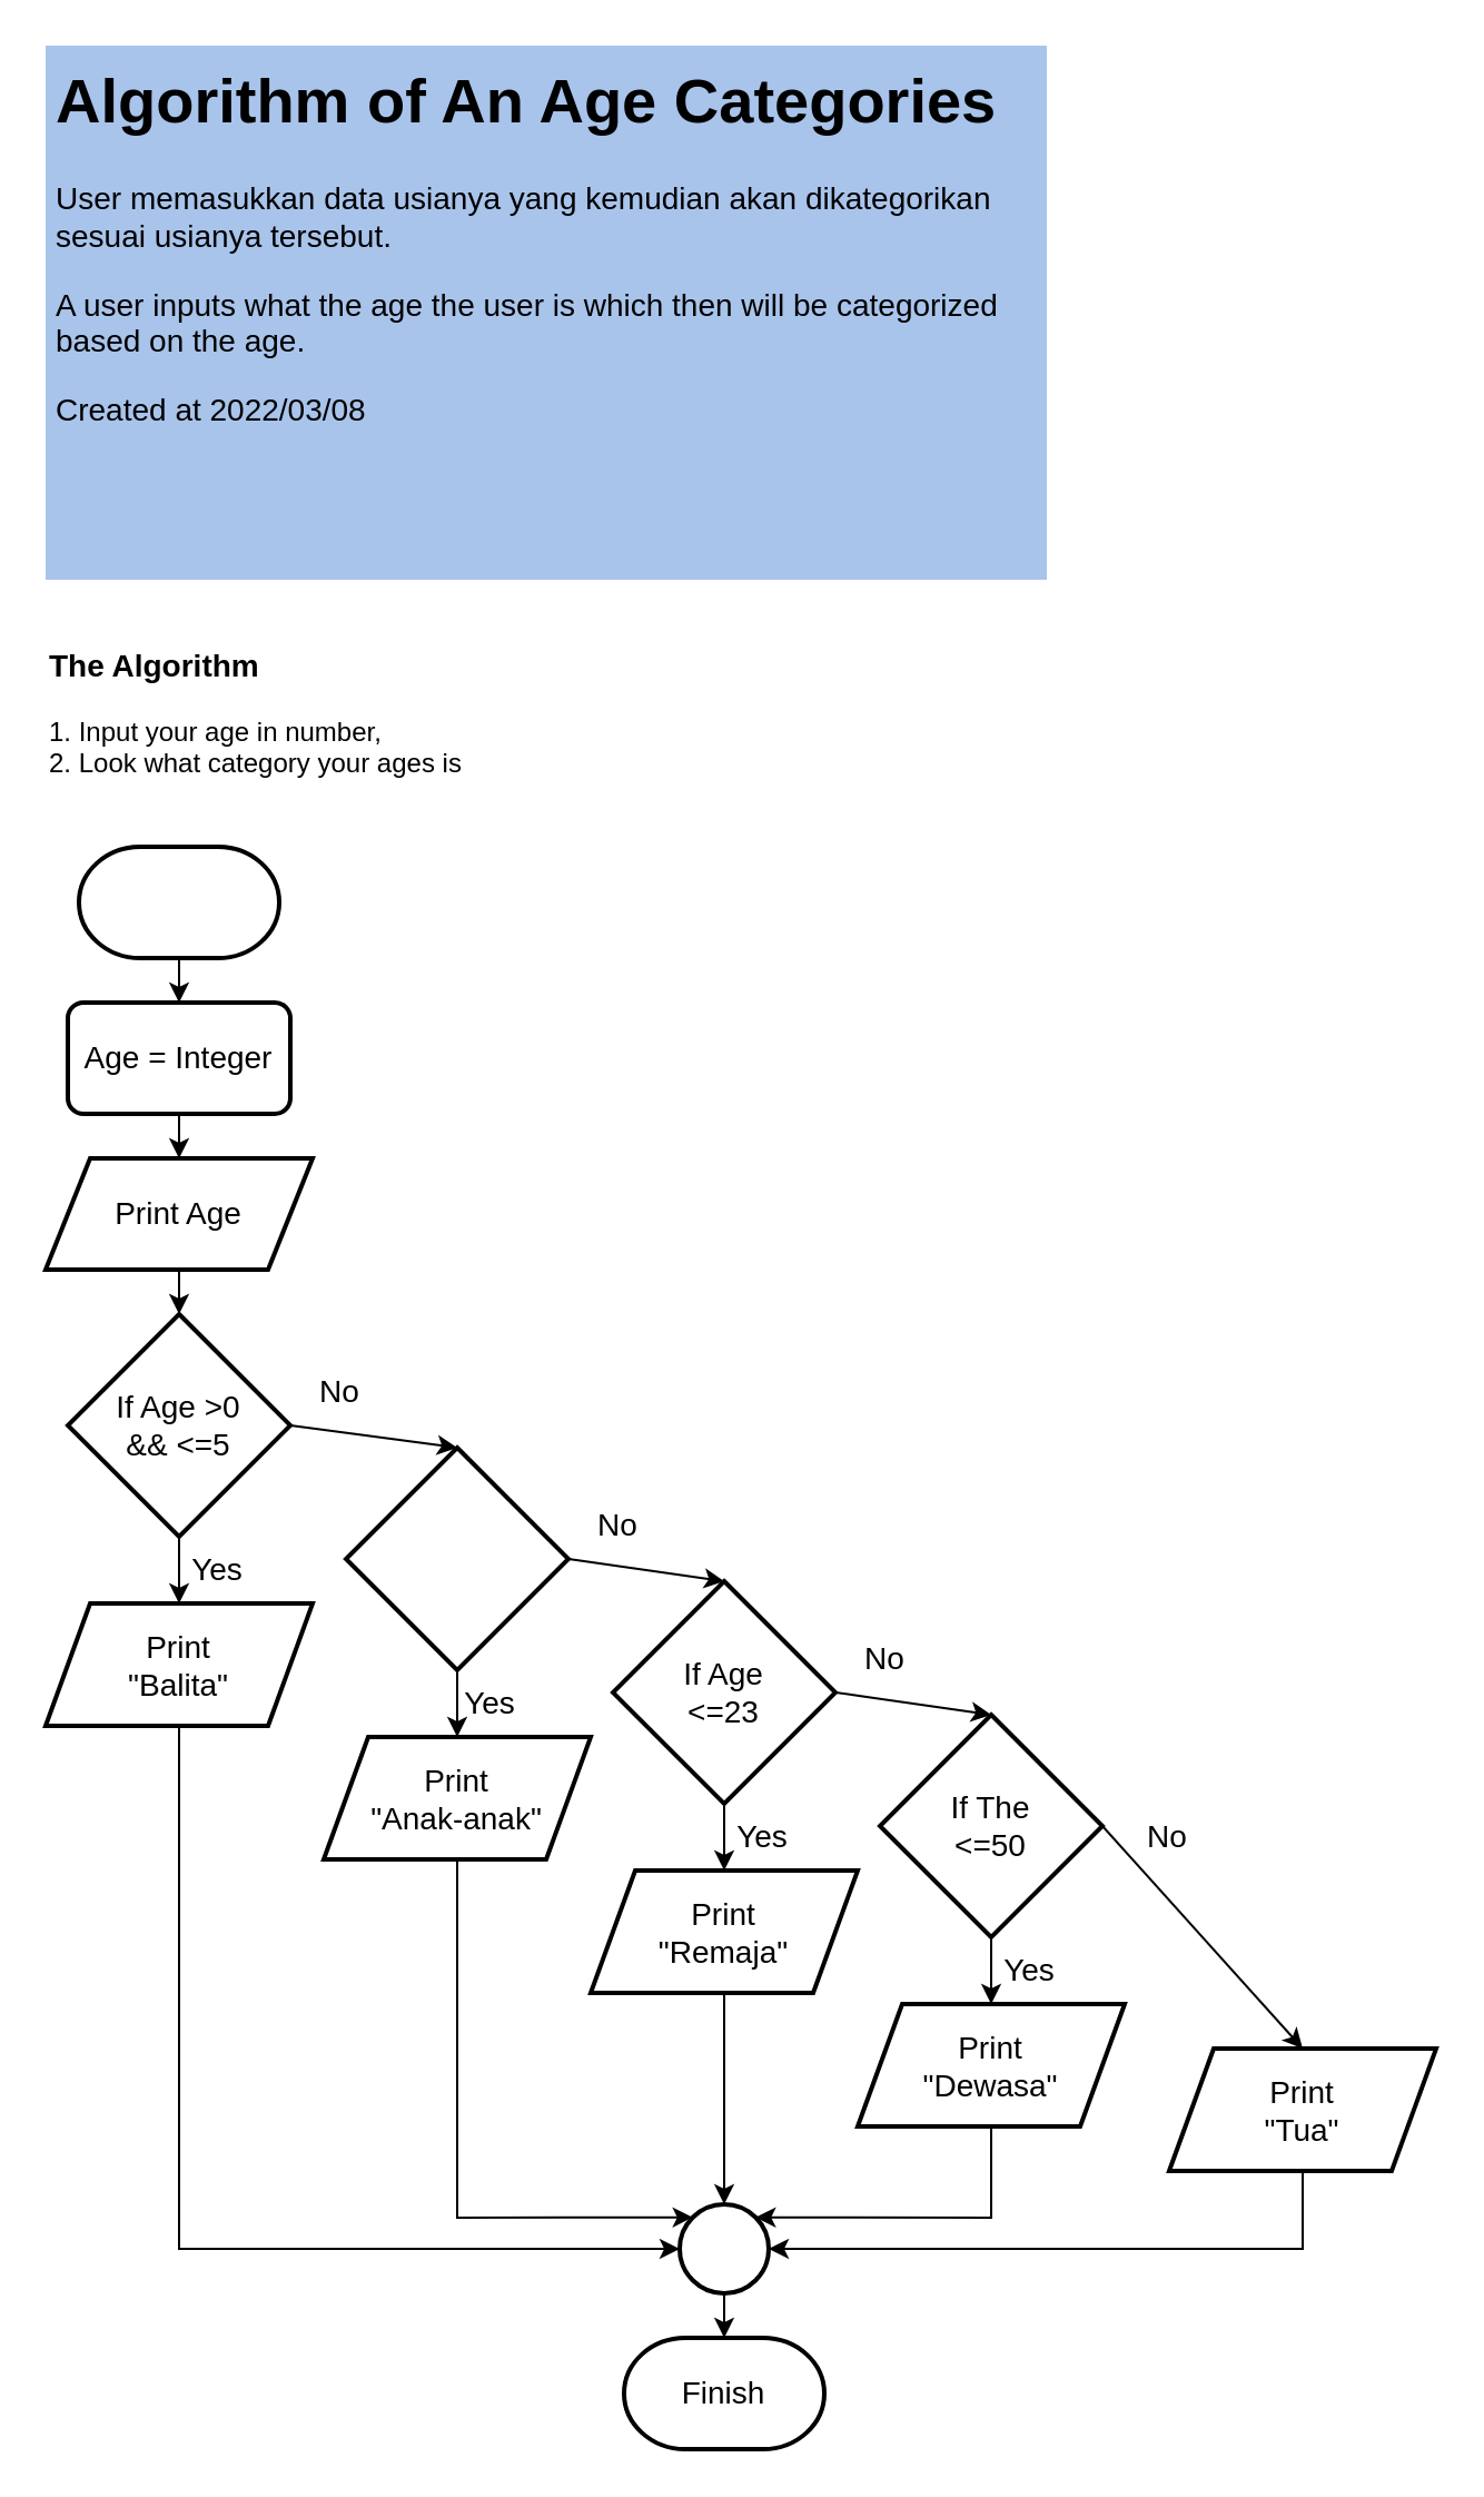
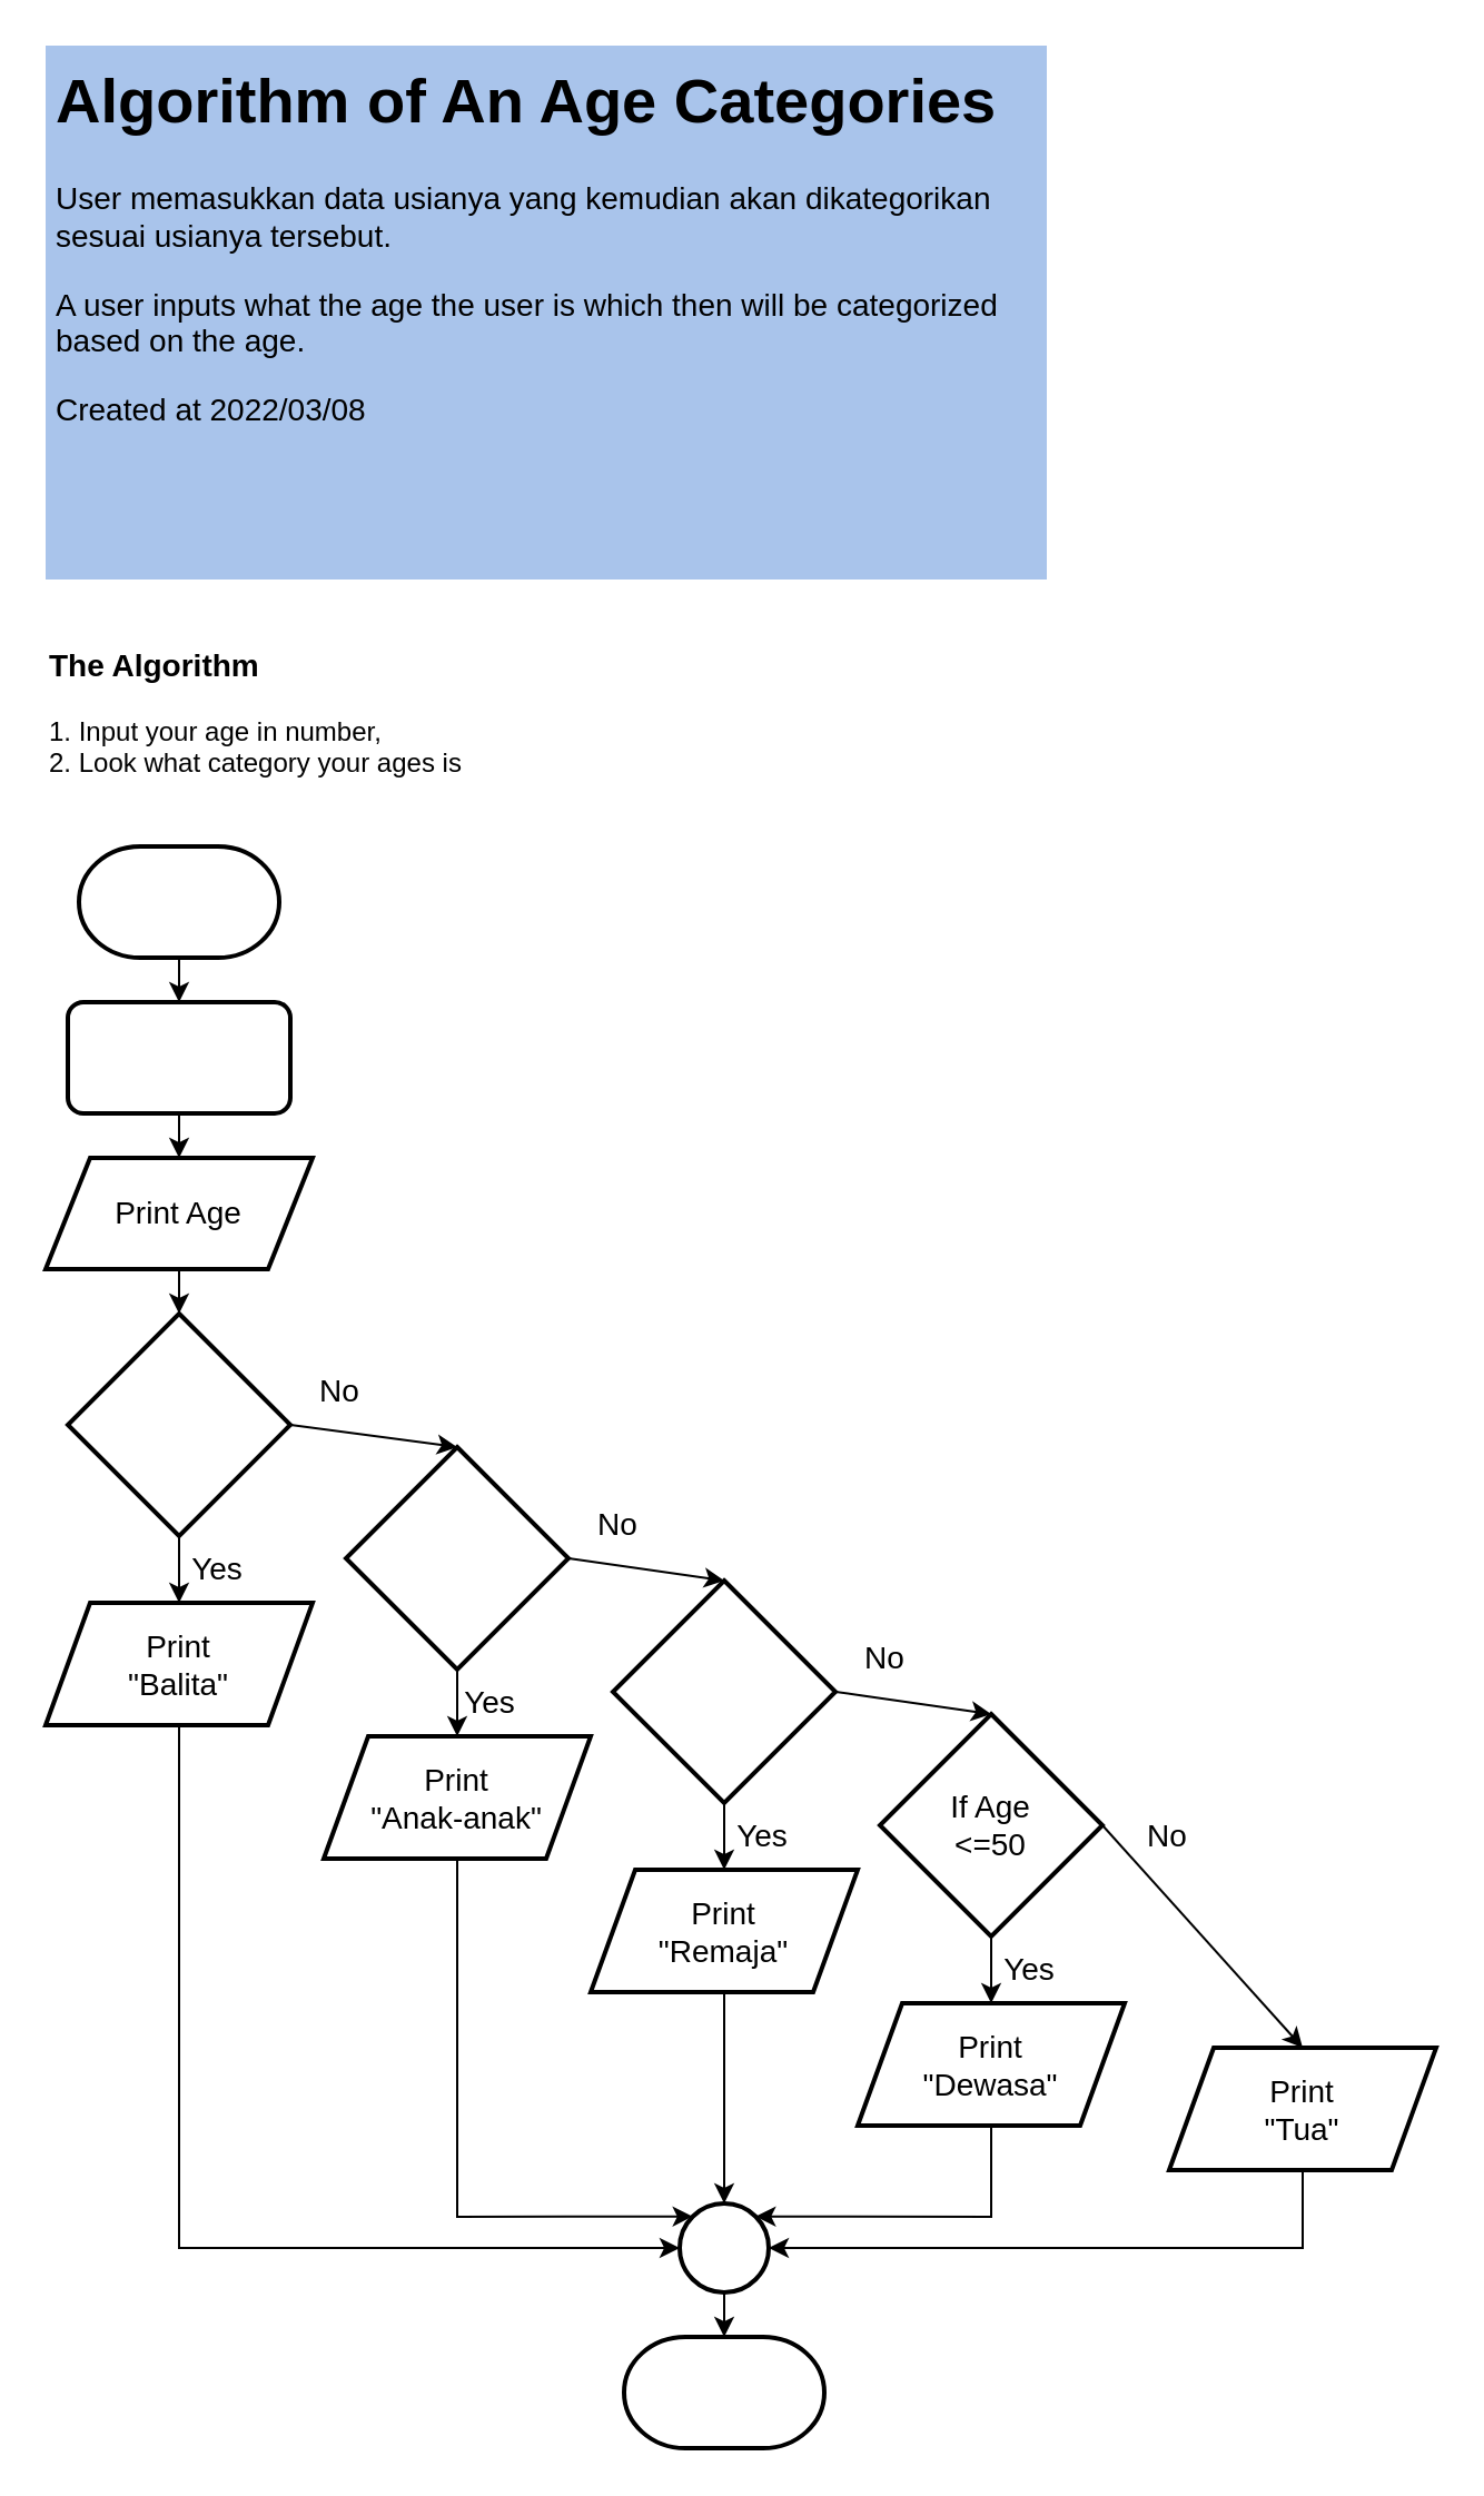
- <mxCell id="8" value="Age = Integer" style="text;html=1;strokeColor=none;fillColor=none;align=center;verticalAlign=middle;whiteSpace=wrap;rounded=0;fontSize=14;" parent="1" vertex="1"><mxGeometry x="35" y="460" width="90" height="30" as="geometry" /></mxCell>
- <mxCell id="12" value="If Age &amp;gt;0 &amp;amp;&amp;amp; &amp;lt;=5" style="text;html=1;strokeColor=none;fillColor=none;align=center;verticalAlign=middle;whiteSpace=wrap;rounded=0;fontSize=14;" parent="1" vertex="1"><mxGeometry x="50" y="625" width="60" height="30" as="geometry" /></mxCell>
- <mxCell id="29" value="If Age &amp;lt;=23" style="text;html=1;strokeColor=none;fillColor=none;align=center;verticalAlign=middle;whiteSpace=wrap;rounded=0;fontSize=14;" parent="1" vertex="1"><mxGeometry x="295" y="745" width="60" height="30" as="geometry" /></mxCell>
- <mxCell id="36" value="If The &amp;lt;=50" style="text;html=1;strokeColor=none;fillColor=none;align=center;verticalAlign=middle;whiteSpace=wrap;rounded=0;fontSize=14;" parent="1" vertex="1"><mxGeometry x="415" y="805" width="60" height="30" as="geometry" /></mxCell>
+ <mxCell id="36" value="If Age &amp;lt;=50" style="text;html=1;strokeColor=none;fillColor=none;align=center;verticalAlign=middle;whiteSpace=wrap;rounded=0;fontSize=14;" parent="1" vertex="1"><mxGeometry x="415" y="805" width="60" height="30" as="geometry" /></mxCell>
- <mxCell id="52" value="Finish" style="text;html=1;strokeColor=none;fillColor=none;align=center;verticalAlign=middle;whiteSpace=wrap;rounded=0;fontSize=14;" parent="1" vertex="1"><mxGeometry x="295" y="1060" width="60" height="30" as="geometry" /></mxCell>
